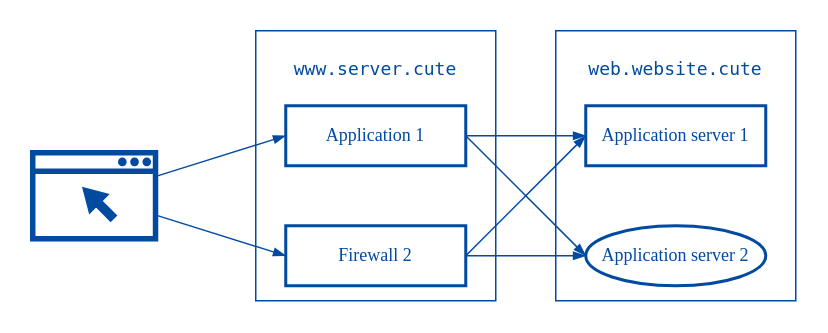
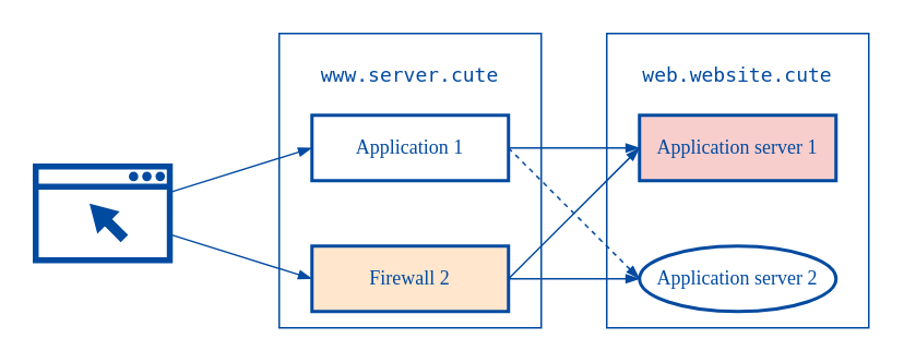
- <mxCell id="6" value="Application server 1" style="rounded=0;whiteSpace=wrap;html=1;strokeWidth=2;strokeColor=#004AA0;fontColor=#004AA0;fontFamily=Gill Sans;" parent="1" vertex="1"><mxGeometry x="390" y="70" width="120" height="40" as="geometry" /></mxCell>
+ <mxCell id="6" value="Application server 1" style="rounded=0;whiteSpace=wrap;html=1;strokeWidth=2;strokeColor=#004AA0;fontColor=#004AA0;fontFamily=Gill Sans;fillColor=#f8cecc;" parent="1" vertex="1"><mxGeometry x="390" y="70" width="120" height="40" as="geometry" /></mxCell>
- <mxCell id="14" value="" style="endArrow=blockThin;html=1;entryX=0;entryY=0.5;entryDx=0;entryDy=0;exitX=1;exitY=0.5;exitDx=0;exitDy=0;rounded=0;endFill=1;strokeColor=#004AA0;" parent="1" source="4" target="7" edge="1"><mxGeometry width="50" height="50" relative="1" as="geometry"><mxPoint x="320" y="180" as="sourcePoint" /><mxPoint x="400" y="100" as="targetPoint" /></mxGeometry></mxCell>
+ <mxCell id="14" value="" style="endArrow=blockThin;html=1;entryX=0;entryY=0.5;entryDx=0;entryDy=0;exitX=1;exitY=0.5;exitDx=0;exitDy=0;rounded=0;endFill=1;strokeColor=#004AA0;dashed=1;" parent="1" source="4" target="7" edge="1"><mxGeometry width="50" height="50" relative="1" as="geometry"><mxPoint x="320" y="180" as="sourcePoint" /><mxPoint x="400" y="100" as="targetPoint" /></mxGeometry></mxCell>
- <mxCell id="5" value="Firewall 2" style="rounded=0;whiteSpace=wrap;html=1;strokeWidth=2;strokeColor=#004aa0;fontColor=#004AA0;fontFamily=Gill Sans;" parent="1" vertex="1"><mxGeometry x="190" y="150" width="120" height="40" as="geometry" /></mxCell>
+ <mxCell id="5" value="Firewall 2" style="rounded=0;whiteSpace=wrap;html=1;strokeWidth=2;strokeColor=#004aa0;fontColor=#004AA0;fontFamily=Gill Sans;fillColor=#ffe6cc;" parent="1" vertex="1"><mxGeometry x="190" y="150" width="120" height="40" as="geometry" /></mxCell>
